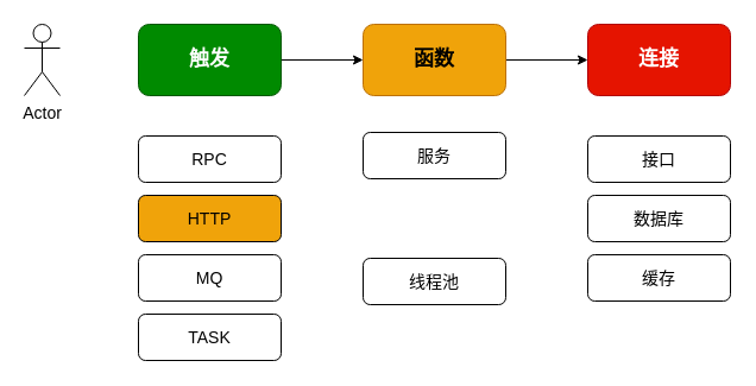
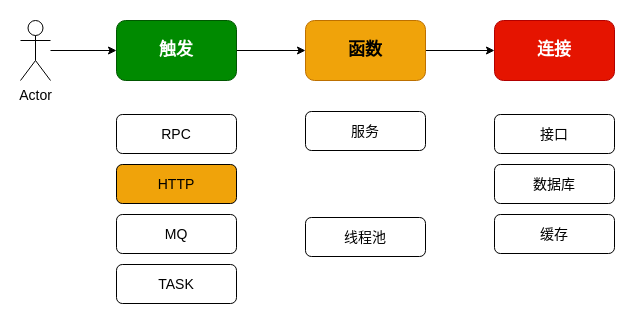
+ <mxCell id="2" value="" style="edgeStyle=orthogonalEdgeStyle;rounded=0;orthogonalLoop=1;jettySize=auto;html=1;fontSize=14;" edge="1" parent="1" source="3" target="5"><mxGeometry relative="1" as="geometry" /></mxCell>
